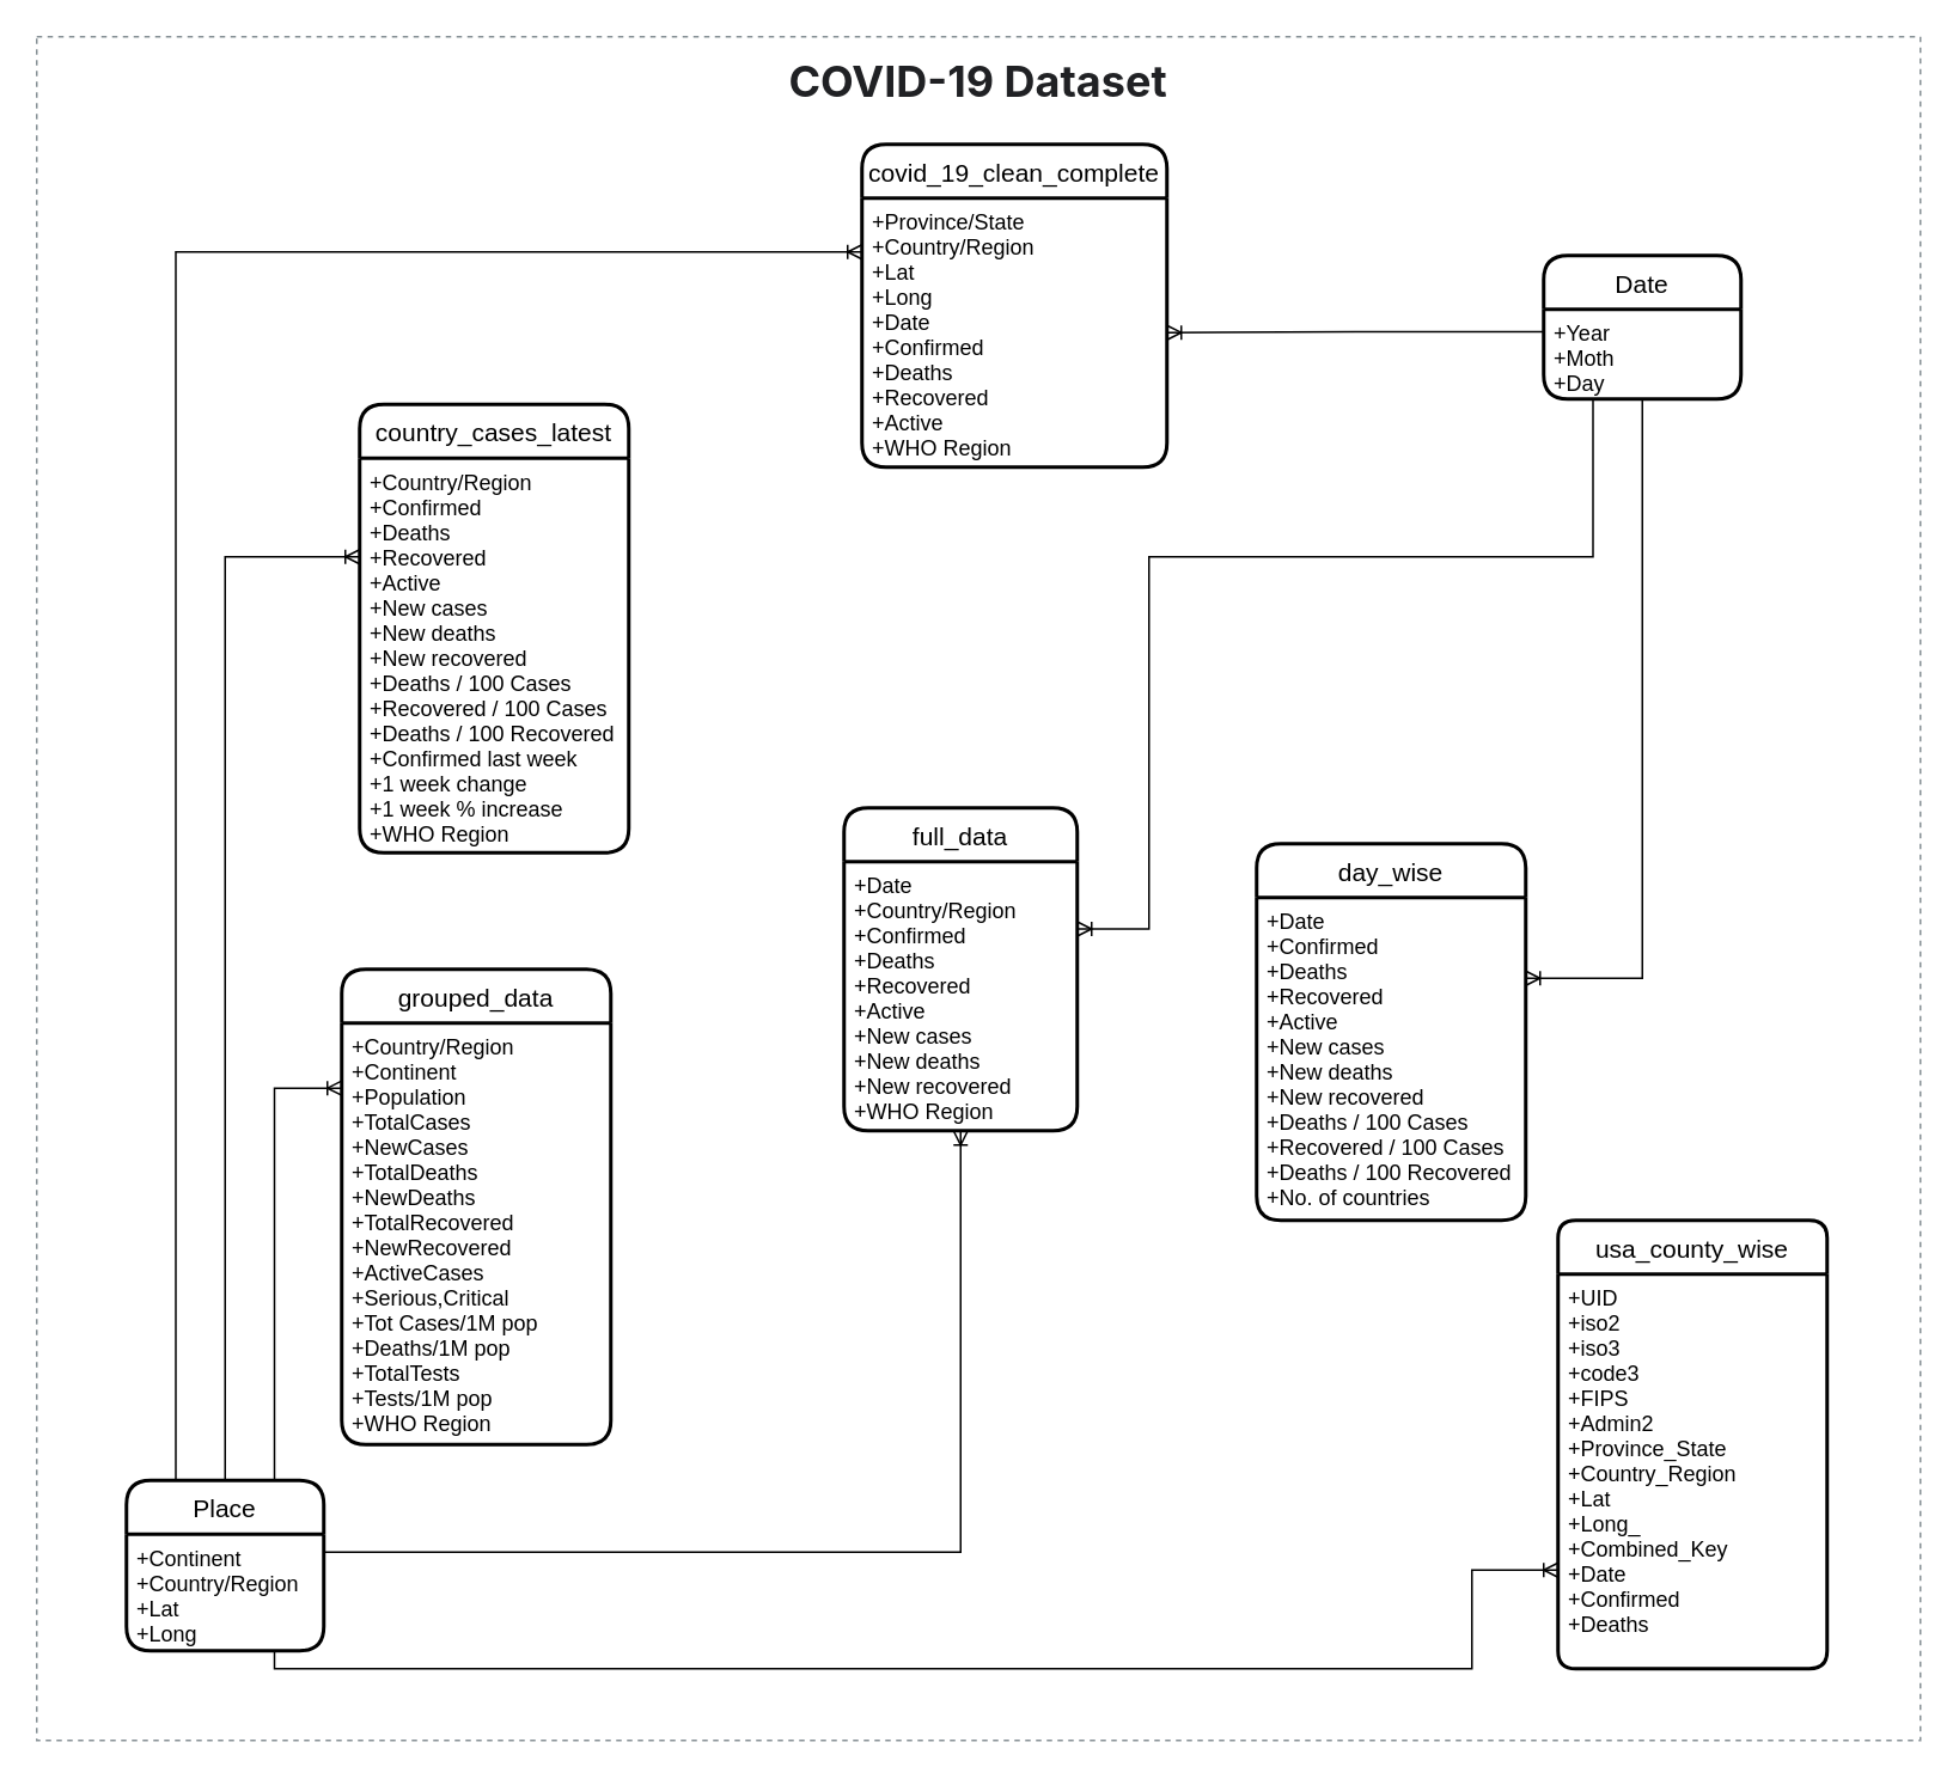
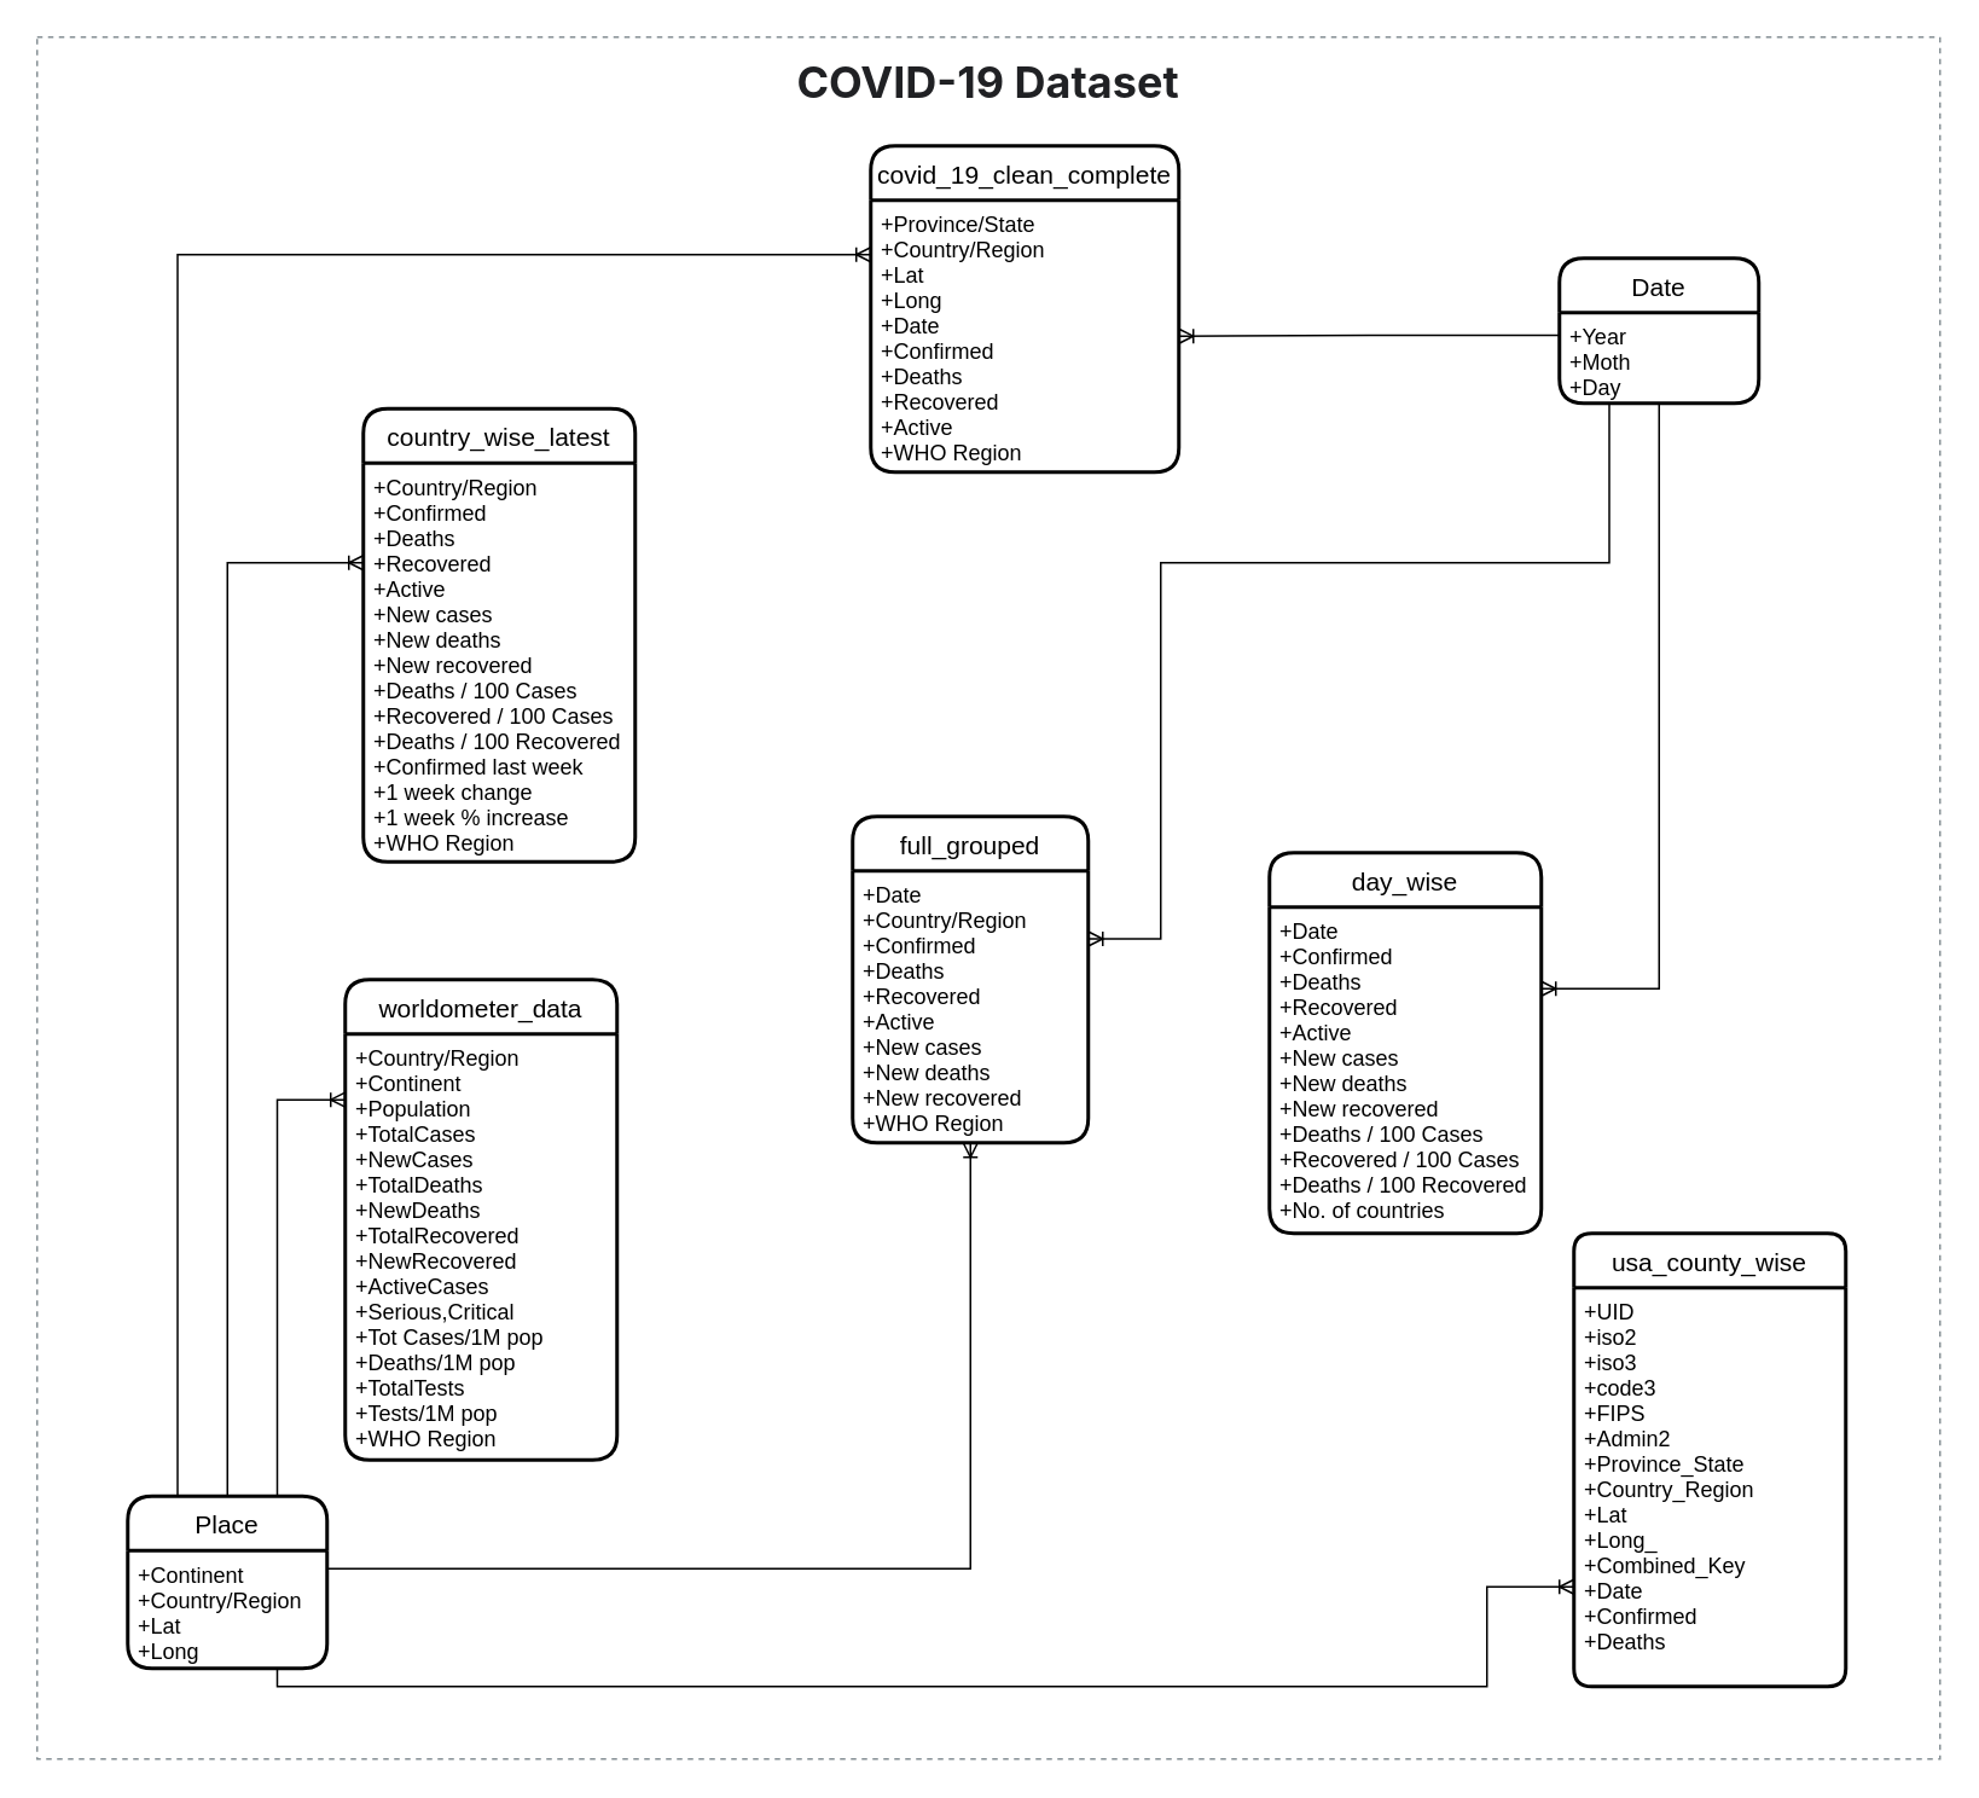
- <mxCell id="2" value="country_cases_latest" style="swimlane;childLayout=stackLayout;horizontal=1;startSize=30;horizontalStack=0;rounded=1;fontSize=14;fontStyle=0;strokeWidth=2;resizeParent=0;resizeLast=1;shadow=0;dashed=0;align=center;" parent="1" vertex="1"><mxGeometry x="200" y="225" width="150" height="250" as="geometry" /></mxCell>
+ <mxCell id="2" value="country_wise_latest" style="swimlane;childLayout=stackLayout;horizontal=1;startSize=30;horizontalStack=0;rounded=1;fontSize=14;fontStyle=0;strokeWidth=2;resizeParent=0;resizeLast=1;shadow=0;dashed=0;align=center;" parent="1" vertex="1"><mxGeometry x="200" y="225" width="150" height="250" as="geometry" /></mxCell>
- <mxCell id="6" value="full_data" style="swimlane;childLayout=stackLayout;horizontal=1;startSize=30;horizontalStack=0;rounded=1;fontSize=14;fontStyle=0;strokeWidth=2;resizeParent=0;resizeLast=1;shadow=0;dashed=0;align=center;" parent="1" vertex="1"><mxGeometry x="470" y="450" width="130" height="180" as="geometry"><mxRectangle x="840" y="390" width="120" height="30" as="alternateBounds" /></mxGeometry></mxCell>
+ <mxCell id="6" value="full_grouped" style="swimlane;childLayout=stackLayout;horizontal=1;startSize=30;horizontalStack=0;rounded=1;fontSize=14;fontStyle=0;strokeWidth=2;resizeParent=0;resizeLast=1;shadow=0;dashed=0;align=center;" parent="1" vertex="1"><mxGeometry x="470" y="450" width="130" height="180" as="geometry"><mxRectangle x="840" y="390" width="120" height="30" as="alternateBounds" /></mxGeometry></mxCell>
- <mxCell id="12" value="grouped_data" style="swimlane;childLayout=stackLayout;horizontal=1;startSize=30;horizontalStack=0;rounded=1;fontSize=14;fontStyle=0;strokeWidth=2;resizeParent=0;resizeLast=1;shadow=0;dashed=0;align=center;" parent="1" vertex="1"><mxGeometry x="190" y="540" width="150" height="265" as="geometry" /></mxCell>
+ <mxCell id="12" value="worldometer_data" style="swimlane;childLayout=stackLayout;horizontal=1;startSize=30;horizontalStack=0;rounded=1;fontSize=14;fontStyle=0;strokeWidth=2;resizeParent=0;resizeLast=1;shadow=0;dashed=0;align=center;" parent="1" vertex="1"><mxGeometry x="190" y="540" width="150" height="265" as="geometry" /></mxCell>
